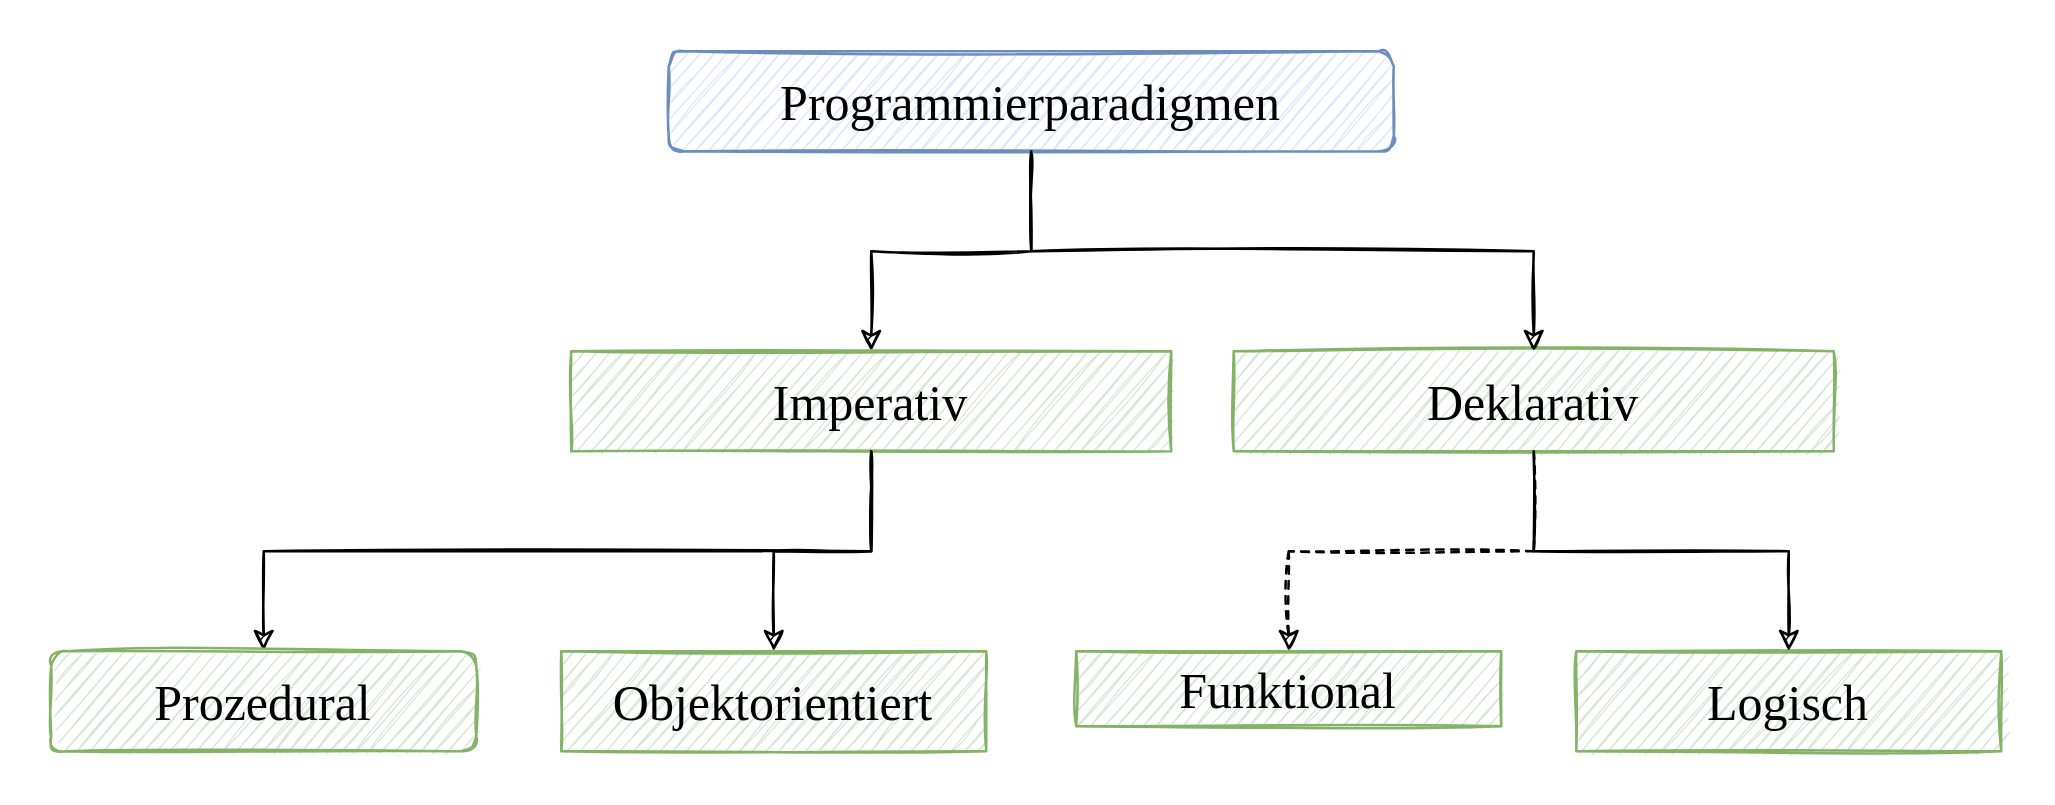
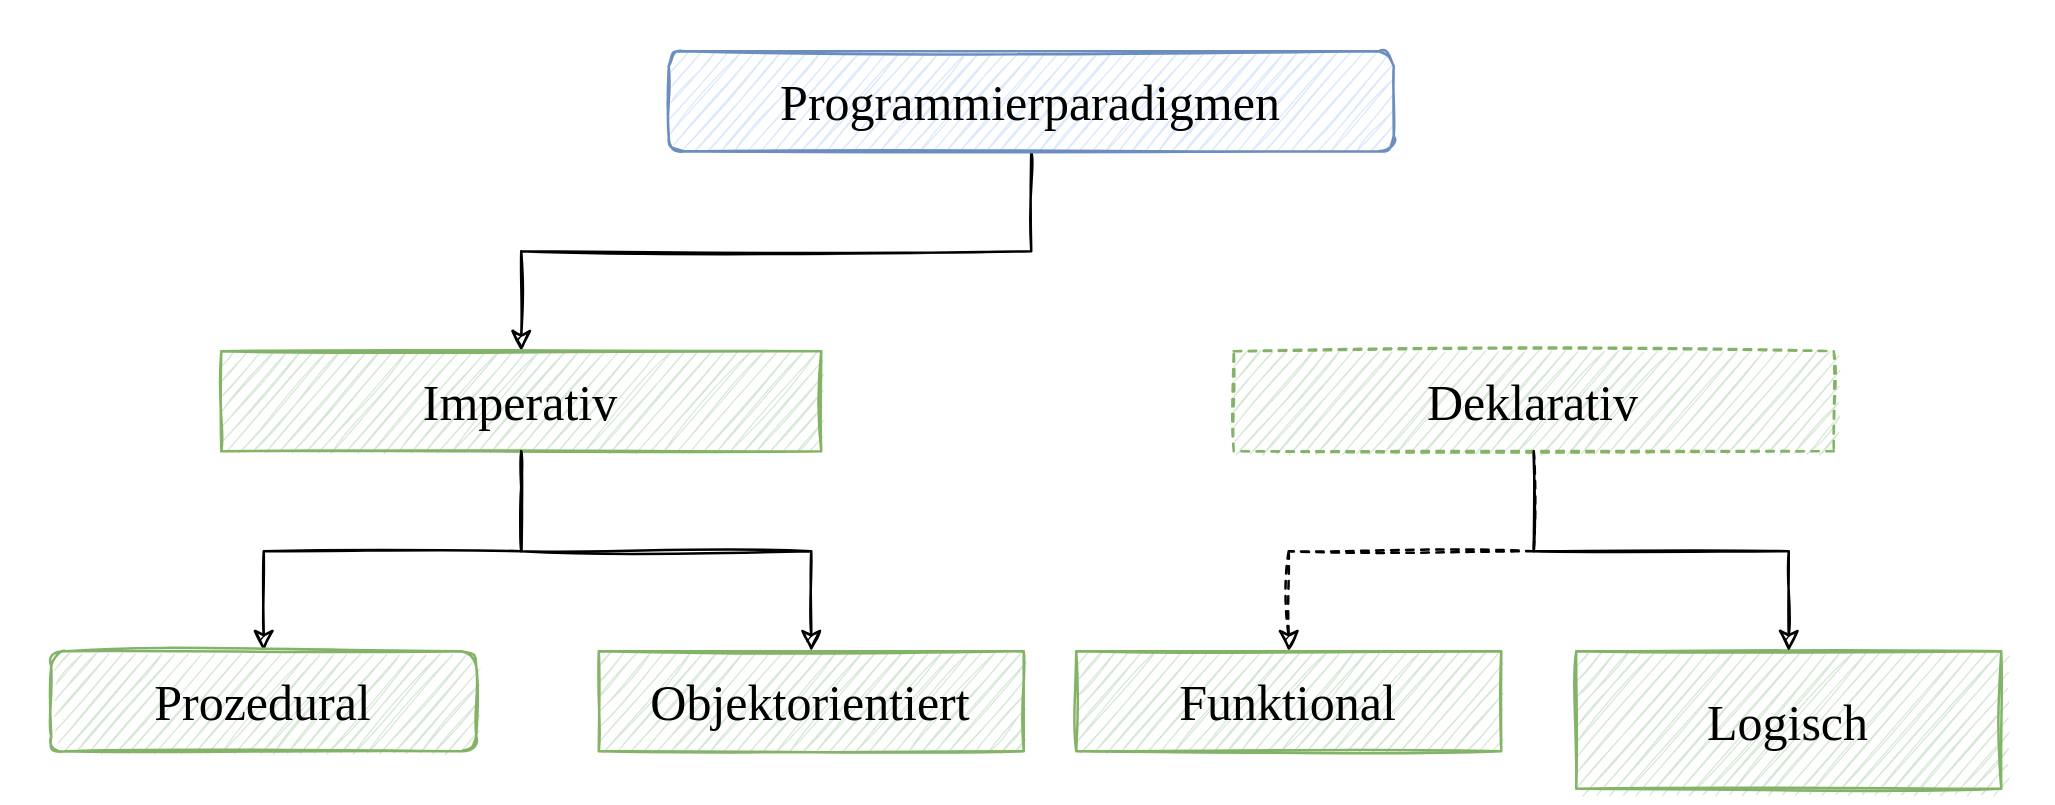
- <mxCell id="12" style="edgeStyle=orthogonalEdgeStyle;rounded=0;sketch=1;orthogonalLoop=1;jettySize=auto;html=1;exitX=0.5;exitY=1;exitDx=0;exitDy=0;" parent="1" source="3" target="7" edge="1"><mxGeometry relative="1" as="geometry"><mxPoint x="422" y="70" as="sourcePoint" /><mxPoint x="388" y="130" as="targetPoint" /></mxGeometry></mxCell>
- <mxCell id="5" value="Imperativ" style="rounded=0;whiteSpace=wrap;html=1;sketch=1;fontFamily=Comic Sans MS;fontSize=20;fillColor=#d5e8d4;strokeColor=#82b366;" parent="1" vertex="1"><mxGeometry x="228" y="140" width="240" height="40" as="geometry" /></mxCell>
+ <mxCell id="5" value="Imperativ" style="rounded=0;whiteSpace=wrap;html=1;sketch=1;fontFamily=Comic Sans MS;fontSize=20;fillColor=#d5e8d4;strokeColor=#82b366;" parent="1" vertex="1"><mxGeometry x="88" y="140" width="240" height="40" as="geometry" /></mxCell>
- <mxCell id="7" value="Deklarativ" style="rounded=0;whiteSpace=wrap;html=1;sketch=1;fontFamily=Comic Sans MS;fontSize=20;fillColor=#d5e8d4;strokeColor=#82b366;" parent="1" vertex="1"><mxGeometry x="493" y="140" width="240" height="40" as="geometry" /></mxCell>
+ <mxCell id="7" value="Deklarativ" style="rounded=0;whiteSpace=wrap;html=1;sketch=1;fontFamily=Comic Sans MS;fontSize=20;fillColor=#d5e8d4;strokeColor=#82b366;dashed=1;" parent="1" vertex="1"><mxGeometry x="493" y="140" width="240" height="40" as="geometry" /></mxCell>
- <mxCell id="10" value="Funktional" style="rounded=0;whiteSpace=wrap;html=1;sketch=1;fontFamily=Comic Sans MS;fontSize=20;fillColor=#d5e8d4;strokeColor=#82b366;" parent="1" vertex="1"><mxGeometry x="430" y="260" width="170" height="30" as="geometry" /></mxCell>
+ <mxCell id="10" value="Funktional" style="rounded=0;whiteSpace=wrap;html=1;sketch=1;fontFamily=Comic Sans MS;fontSize=20;fillColor=#d5e8d4;strokeColor=#82b366;" parent="1" vertex="1"><mxGeometry x="430" y="260" width="170" height="40" as="geometry" /></mxCell>
- <mxCell id="8" value="Objektorientiert" style="rounded=0;whiteSpace=wrap;html=1;sketch=1;fontFamily=Comic Sans MS;fontSize=20;fillColor=#d5e8d4;strokeColor=#82b366;" parent="1" vertex="1"><mxGeometry x="224" y="260" width="170" height="40" as="geometry" /></mxCell>
+ <mxCell id="8" value="Objektorientiert" style="rounded=0;whiteSpace=wrap;html=1;sketch=1;fontFamily=Comic Sans MS;fontSize=20;fillColor=#d5e8d4;strokeColor=#82b366;" parent="1" vertex="1"><mxGeometry x="239" y="260" width="170" height="40" as="geometry" /></mxCell>
- <mxCell id="11" value="Logisch" style="rounded=0;whiteSpace=wrap;html=1;sketch=1;fontFamily=Comic Sans MS;fontSize=20;fillColor=#d5e8d4;strokeColor=#82b366;" parent="1" vertex="1"><mxGeometry x="630" y="260" width="170" height="40" as="geometry" /></mxCell>
+ <mxCell id="11" value="Logisch" style="rounded=0;whiteSpace=wrap;html=1;sketch=1;fontFamily=Comic Sans MS;fontSize=20;fillColor=#d5e8d4;strokeColor=#82b366;" parent="1" vertex="1"><mxGeometry x="630" y="260" width="170" height="55" as="geometry" /></mxCell>
